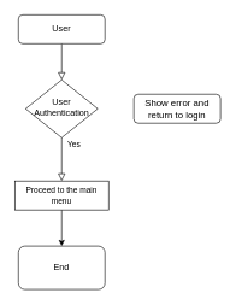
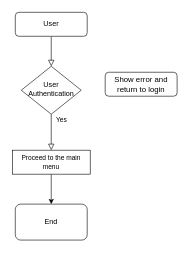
- <mxCell id="6" value="&lt;span style=&quot;text-align: start;&quot;&gt;&lt;font style=&quot;font-size: 13px;&quot;&gt;Show error and return to login&lt;/font&gt;&lt;/span&gt;" style="rounded=1;whiteSpace=wrap;html=1;fontSize=12;glass=0;strokeWidth=1;shadow=0;" vertex="1" parent="1"><mxGeometry x="185" y="130" width="120" height="40" as="geometry" /></mxCell>
+ <mxCell id="6" value="&lt;span style=&quot;text-align: start;&quot;&gt;&lt;font style=&quot;font-size: 13px;&quot;&gt;Show error and return to login&lt;/font&gt;&lt;/span&gt;" style="rounded=1;whiteSpace=wrap;html=1;fontSize=12;glass=0;strokeWidth=1;shadow=0;" vertex="1" parent="1"><mxGeometry x="175" y="120" width="120" height="40" as="geometry" /></mxCell>
